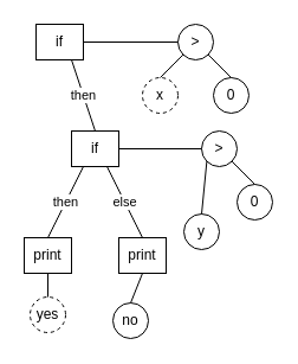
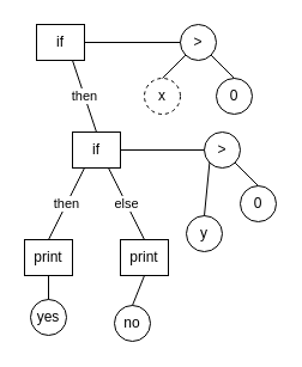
- <mxCell id="21" value="yes" style="ellipse;whiteSpace=wrap;html=1;aspect=fixed;dashed=1;" vertex="1" parent="1"><mxGeometry x="25" y="250" width="30" height="30" as="geometry" /></mxCell>
+ <mxCell id="21" value="yes" style="ellipse;whiteSpace=wrap;html=1;aspect=fixed;" vertex="1" parent="1"><mxGeometry x="25" y="250" width="30" height="30" as="geometry" /></mxCell>
